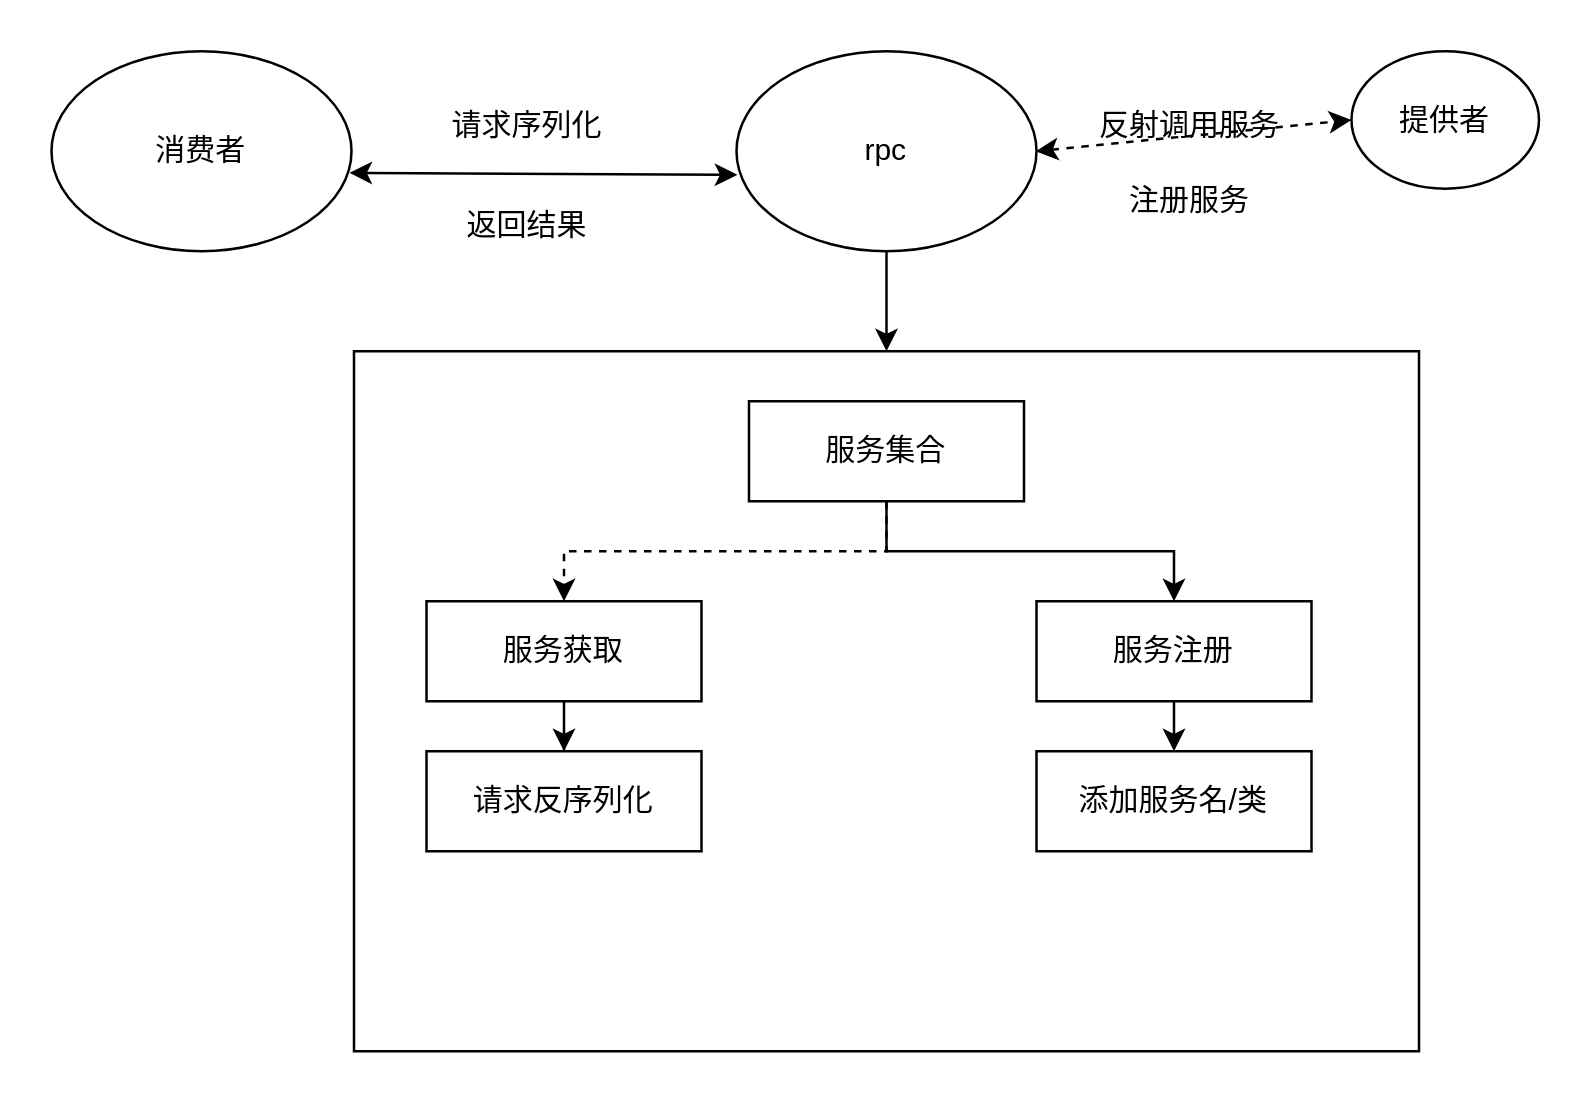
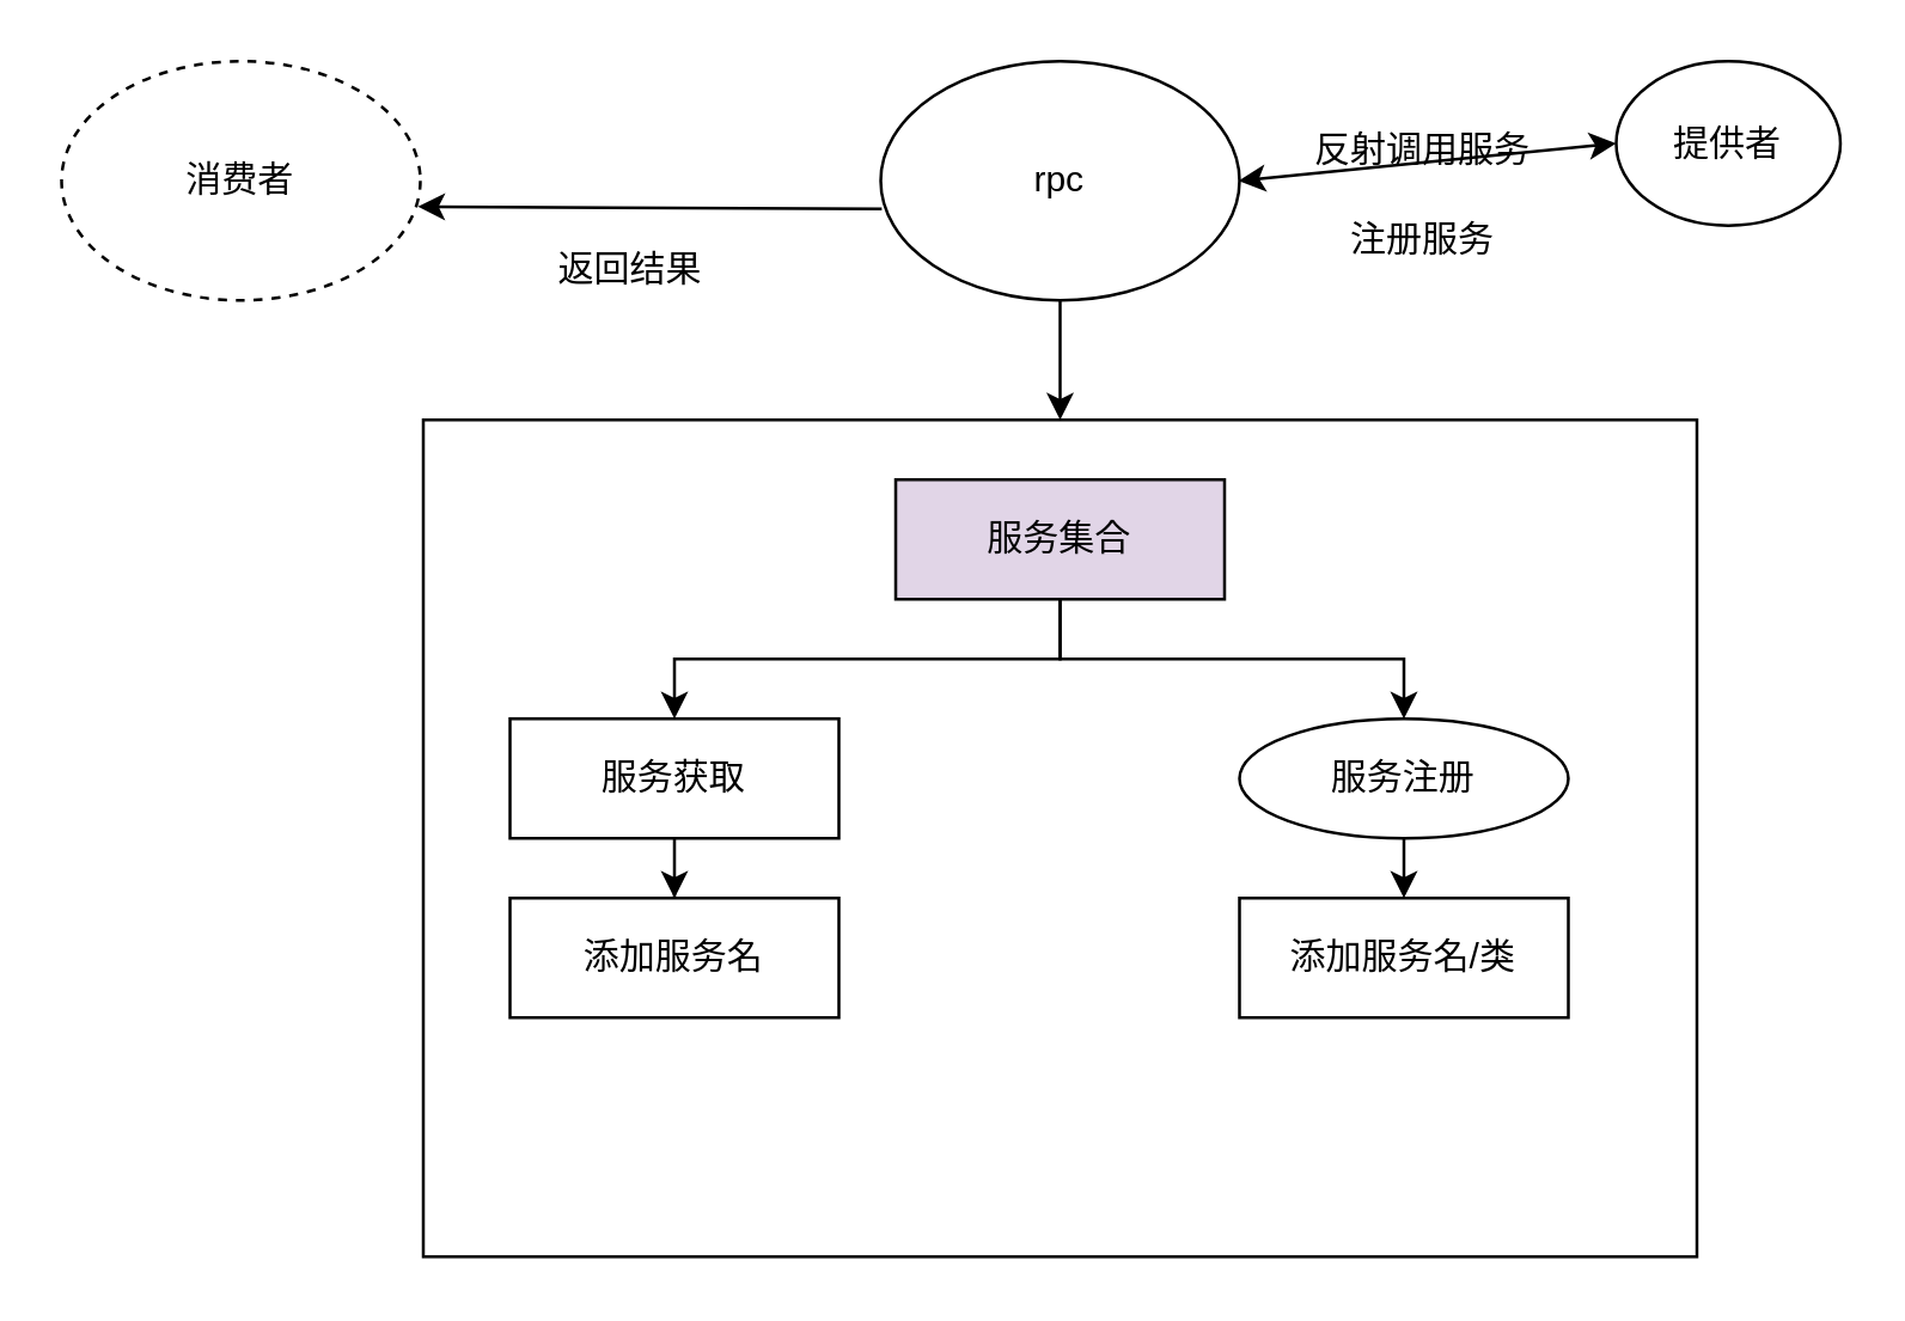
- <mxCell id="6" value="请求序列化" style="text;html=1;align=center;verticalAlign=middle;resizable=0;points=[];autosize=1;" vertex="1" parent="1"><mxGeometry x="170" y="40" width="80" height="20" as="geometry" /></mxCell>
- <mxCell id="12" value="" style="endArrow=classic;startArrow=classic;html=1;entryX=0;entryY=0.5;entryDx=0;entryDy=0;exitX=0.997;exitY=0.5;exitDx=0;exitDy=0;exitPerimeter=0;dashed=1;" edge="1" parent="1" source="4" target="5"><mxGeometry width="50" height="50" relative="1" as="geometry"><mxPoint x="440" y="120" as="sourcePoint" /><mxPoint x="490" y="70" as="targetPoint" /></mxGeometry></mxCell>
+ <mxCell id="12" value="" style="endArrow=classic;startArrow=classic;html=1;entryX=0;entryY=0.5;entryDx=0;entryDy=0;exitX=0.997;exitY=0.5;exitDx=0;exitDy=0;exitPerimeter=0;" edge="1" parent="1" source="4" target="5"><mxGeometry width="50" height="50" relative="1" as="geometry"><mxPoint x="440" y="120" as="sourcePoint" /><mxPoint x="490" y="70" as="targetPoint" /></mxGeometry></mxCell>
- <mxCell id="2" value="消费者" style="ellipse;whiteSpace=wrap;html=1;" vertex="1" parent="1"><mxGeometry x="20" y="20" width="120" height="80" as="geometry" /></mxCell>
+ <mxCell id="2" value="消费者" style="ellipse;whiteSpace=wrap;html=1;dashed=1;" vertex="1" parent="1"><mxGeometry x="20" y="20" width="120" height="80" as="geometry" /></mxCell>
- <mxCell id="11" value="" style="endArrow=classic;startArrow=classic;html=1;exitX=0.993;exitY=0.608;exitDx=0;exitDy=0;exitPerimeter=0;entryX=0.003;entryY=0.618;entryDx=0;entryDy=0;entryPerimeter=0;" edge="1" parent="1" source="2" target="4"><mxGeometry width="50" height="50" relative="1" as="geometry"><mxPoint x="390" y="170" as="sourcePoint" /><mxPoint x="440" y="120" as="targetPoint" /></mxGeometry></mxCell>
+ <mxCell id="11" value="" style="endArrow=none;startArrow=classic;html=1;exitX=0.993;exitY=0.608;exitDx=0;exitDy=0;exitPerimeter=0;entryX=0.003;entryY=0.618;entryDx=0;entryDy=0;entryPerimeter=0;" edge="1" parent="1" source="2" target="4"><mxGeometry width="50" height="50" relative="1" as="geometry"><mxPoint x="390" y="170" as="sourcePoint" /><mxPoint x="440" y="120" as="targetPoint" /></mxGeometry></mxCell>
- <mxCell id="15" value="服务集合" style="rounded=0;whiteSpace=wrap;html=1;" vertex="1" parent="1"><mxGeometry x="299" y="160" width="110" height="40" as="geometry" /></mxCell>
+ <mxCell id="15" value="服务集合" style="rounded=0;whiteSpace=wrap;html=1;fillColor=#e1d5e7;" vertex="1" parent="1"><mxGeometry x="299" y="160" width="110" height="40" as="geometry" /></mxCell>
- <mxCell id="13" style="edgeStyle=orthogonalEdgeStyle;rounded=0;orthogonalLoop=1;jettySize=auto;html=1;exitX=0.5;exitY=1;exitDx=0;exitDy=0;entryX=0.5;entryY=0;entryDx=0;entryDy=0;dashed=1;" edge="1" parent="1" source="15" target="17"><mxGeometry relative="1" as="geometry" /></mxCell>
+ <mxCell id="13" style="edgeStyle=orthogonalEdgeStyle;rounded=0;orthogonalLoop=1;jettySize=auto;html=1;exitX=0.5;exitY=1;exitDx=0;exitDy=0;entryX=0.5;entryY=0;entryDx=0;entryDy=0;" edge="1" parent="1" source="15" target="17"><mxGeometry relative="1" as="geometry" /></mxCell>
- <mxCell id="19" value="服务注册" style="rounded=0;whiteSpace=wrap;html=1;" vertex="1" parent="1"><mxGeometry x="414" y="240" width="110" height="40" as="geometry" /></mxCell>
+ <mxCell id="19" value="服务注册" style="ellipse;whiteSpace=wrap;html=1;" vertex="1" parent="1"><mxGeometry x="414" y="240" width="110" height="40" as="geometry" /></mxCell>
- <mxCell id="21" value="请求反序列化" style="rounded=0;whiteSpace=wrap;html=1;" vertex="1" parent="1"><mxGeometry x="170" y="300" width="110" height="40" as="geometry" /></mxCell>
+ <mxCell id="21" value="添加服务名" style="rounded=0;whiteSpace=wrap;html=1;" vertex="1" parent="1"><mxGeometry x="170" y="300" width="110" height="40" as="geometry" /></mxCell>
